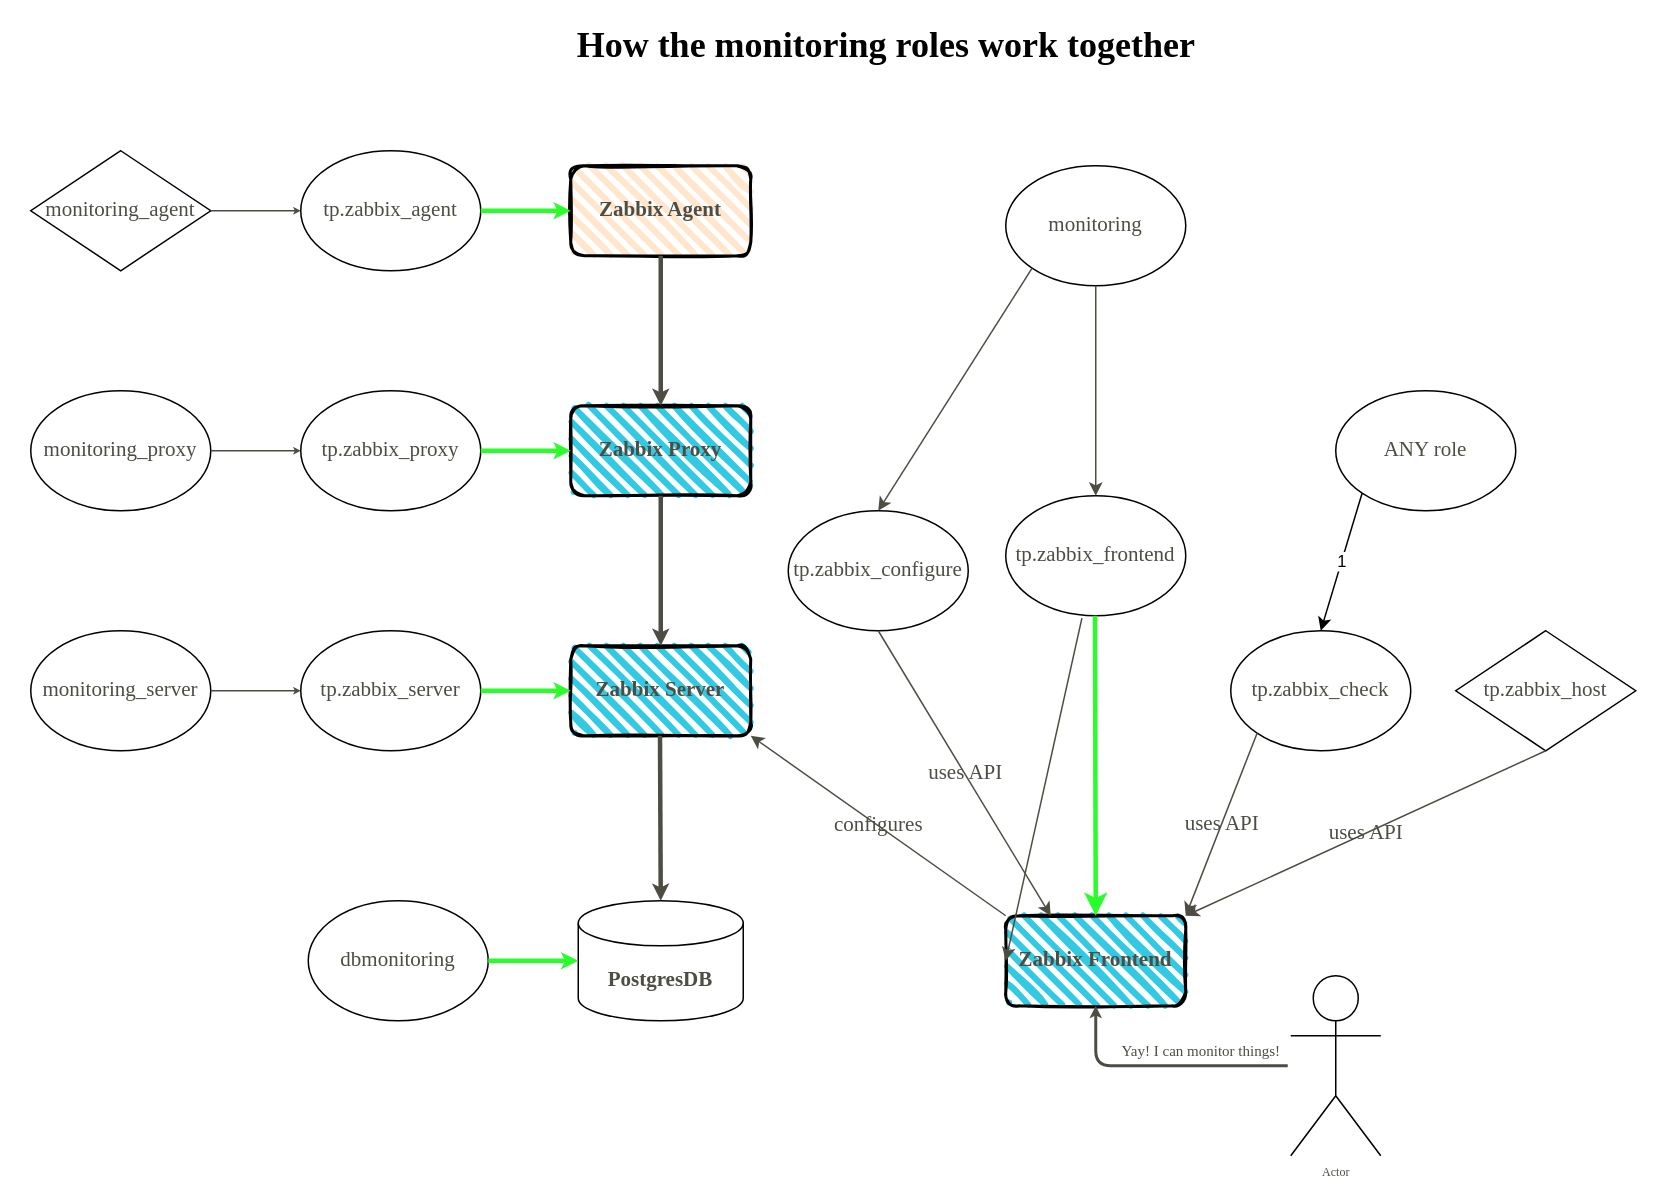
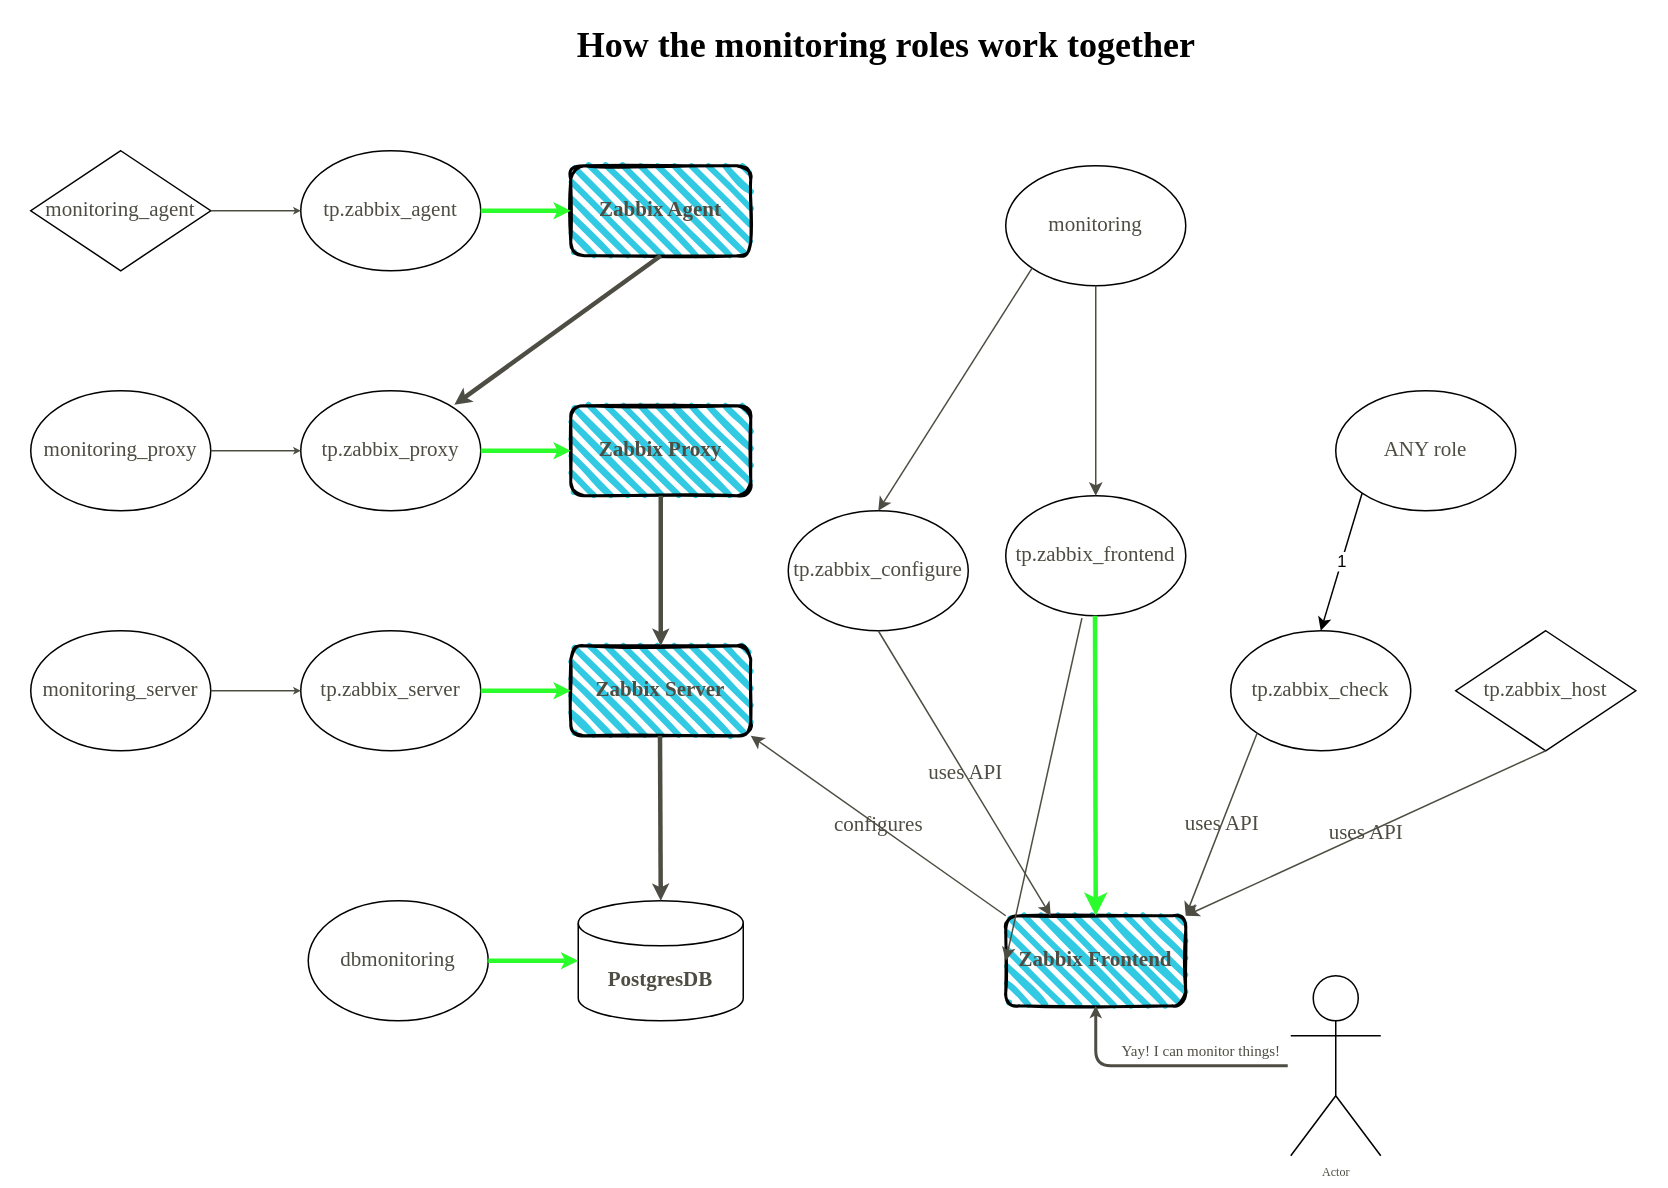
- <mxCell id="6" value="&lt;b&gt;&lt;font style=&quot;font-size: 14px&quot;&gt;Zabbix Agent&lt;/font&gt;&lt;/b&gt;" style="rounded=1;whiteSpace=wrap;html=1;strokeWidth=2;fillWeight=4;hachureGap=8;hachureAngle=45;sketch=1;fontFamily=Calibri;fontSize=8;fontColor=#4E4D43;fillColor=#ffe6cc;" parent="1" vertex="1"><mxGeometry x="380" y="110" width="120" height="60" as="geometry" /></mxCell>
+ <mxCell id="6" value="&lt;b&gt;&lt;font style=&quot;font-size: 14px&quot;&gt;Zabbix Agent&lt;/font&gt;&lt;/b&gt;" style="rounded=1;whiteSpace=wrap;html=1;strokeWidth=2;fillWeight=4;hachureGap=8;hachureAngle=45;sketch=1;fontFamily=Calibri;fontSize=8;fontColor=#4E4D43;fillColor=#32CAE2;" parent="1" vertex="1"><mxGeometry x="380" y="110" width="120" height="60" as="geometry" /></mxCell>
- <mxCell id="7" value="" style="endArrow=classic;html=1;labelBackgroundColor=none;fontFamily=Calibri;fontSize=8;fontColor=#4E4D43;endSize=2;sourcePerimeterSpacing=2;targetPerimeterSpacing=2;strokeColor=#4E4D43;strokeWidth=3;entryX=0.5;entryY=0;entryDx=0;entryDy=0;exitX=0.5;exitY=1;exitDx=0;exitDy=0;endFill=1;" parent="1" source="6" target="4" edge="1"><mxGeometry width="50" height="50" relative="1" as="geometry"><mxPoint x="420" y="360" as="sourcePoint" /><mxPoint x="470" y="310" as="targetPoint" /></mxGeometry></mxCell>
+ <mxCell id="7" value="" style="endArrow=classic;html=1;labelBackgroundColor=none;fontFamily=Calibri;fontSize=8;fontColor=#4E4D43;endSize=2;sourcePerimeterSpacing=2;targetPerimeterSpacing=2;strokeColor=#4E4D43;strokeWidth=3;exitX=0.5;exitY=1;exitDx=0;exitDy=0;endFill=1;" parent="1" source="6" target="20" edge="1"><mxGeometry width="50" height="50" relative="1" as="geometry"><mxPoint x="420" y="360" as="sourcePoint" /><mxPoint x="470" y="310" as="targetPoint" /></mxGeometry></mxCell>
